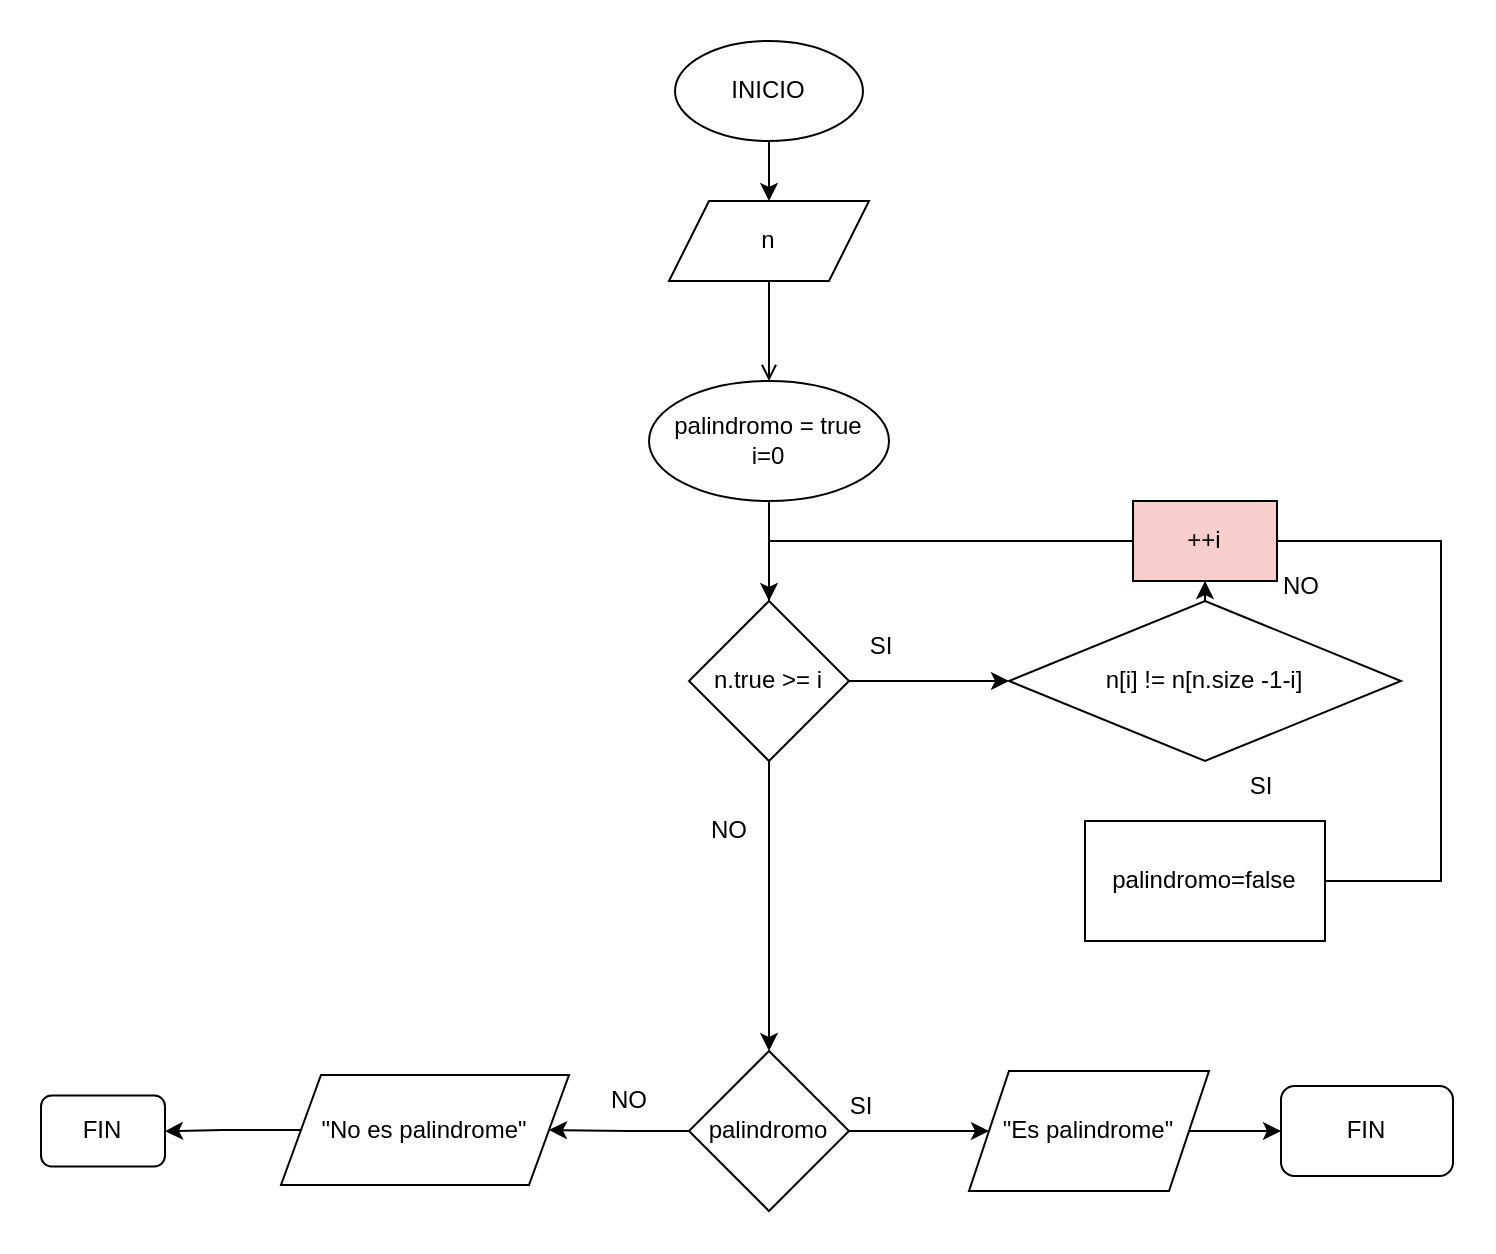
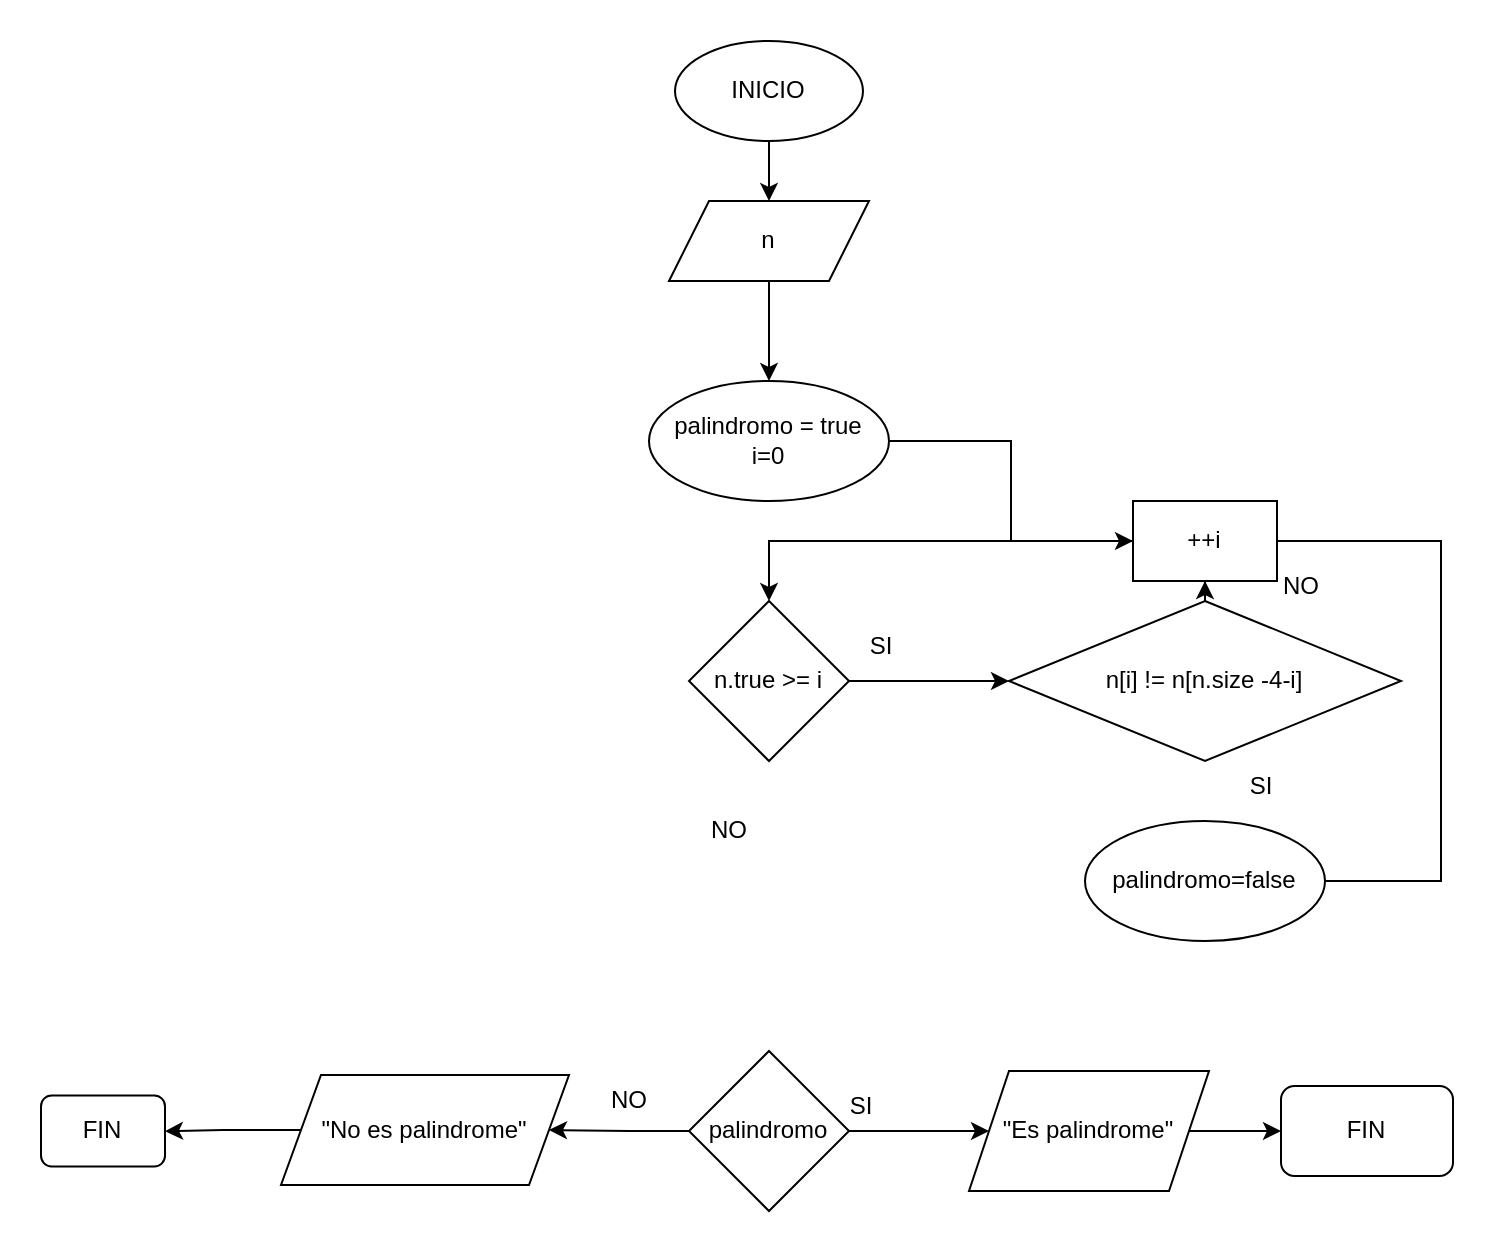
- <mxCell id="4" value="" style="edgeStyle=orthogonalEdgeStyle;rounded=0;orthogonalLoop=1;jettySize=auto;html=1;endArrow=open;" edge="1" parent="1" source="5" target="7"><mxGeometry relative="1" as="geometry" /></mxCell>
+ <mxCell id="4" value="" style="edgeStyle=orthogonalEdgeStyle;rounded=0;orthogonalLoop=1;jettySize=auto;html=1;" edge="1" parent="1" source="5" target="7"><mxGeometry relative="1" as="geometry" /></mxCell>
- <mxCell id="6" value="" style="edgeStyle=orthogonalEdgeStyle;rounded=0;orthogonalLoop=1;jettySize=auto;html=1;" edge="1" parent="1" source="7" target="10"><mxGeometry relative="1" as="geometry" /></mxCell>
+ <mxCell id="6" value="" style="edgeStyle=orthogonalEdgeStyle;rounded=0;orthogonalLoop=1;jettySize=auto;html=1;" edge="1" parent="1" source="7" target="18"><mxGeometry relative="1" as="geometry" /></mxCell>
- <mxCell id="16" value="" style="edgeStyle=orthogonalEdgeStyle;rounded=0;orthogonalLoop=1;jettySize=auto;html=1;exitX=1;exitY=0.5;exitDx=0;exitDy=0;endArrow=none;" edge="1" parent="1" source="17" target="10"><mxGeometry relative="1" as="geometry"><mxPoint x="720" y="270" as="targetPoint" /><Array as="points"><mxPoint x="720" y="440" /><mxPoint x="720" y="270" /><mxPoint x="384" y="270" /></Array></mxGeometry></mxCell>
+ <mxCell id="16" value="" style="edgeStyle=orthogonalEdgeStyle;rounded=0;orthogonalLoop=1;jettySize=auto;html=1;exitX=1;exitY=0.5;exitDx=0;exitDy=0;" edge="1" parent="1" source="17" target="10"><mxGeometry relative="1" as="geometry"><mxPoint x="720" y="270" as="targetPoint" /><Array as="points"><mxPoint x="720" y="440" /><mxPoint x="720" y="270" /><mxPoint x="384" y="270" /></Array></mxGeometry></mxCell>
- <mxCell id="18" value="++i" style="whiteSpace=wrap;html=1;fillColor=#f8cecc;" vertex="1" parent="1"><mxGeometry x="566" y="250" width="72" height="40" as="geometry" /></mxCell>
+ <mxCell id="18" value="++i" style="whiteSpace=wrap;html=1;" vertex="1" parent="1"><mxGeometry x="566" y="250" width="72" height="40" as="geometry" /></mxCell>
- <mxCell id="15" value="n[i] != n[n.size -1-i]" style="rhombus;whiteSpace=wrap;html=1;" vertex="1" parent="1"><mxGeometry x="504" y="300" width="196" height="80" as="geometry" /></mxCell>
+ <mxCell id="15" value="n[i] != n[n.size -4-i]" style="rhombus;whiteSpace=wrap;html=1;" vertex="1" parent="1"><mxGeometry x="504" y="300" width="196" height="80" as="geometry" /></mxCell>
- <mxCell id="17" value="palindromo=false" style="whiteSpace=wrap;html=1;" vertex="1" parent="1"><mxGeometry x="542" y="410" width="120" height="60" as="geometry" /></mxCell>
+ <mxCell id="17" value="palindromo=false" style="ellipse;whiteSpace=wrap;html=1;" vertex="1" parent="1"><mxGeometry x="542" y="410" width="120" height="60" as="geometry" /></mxCell>
- <mxCell id="8" value="" style="edgeStyle=orthogonalEdgeStyle;rounded=0;orthogonalLoop=1;jettySize=auto;html=1;" edge="1" parent="1" source="10" target="13"><mxGeometry relative="1" as="geometry" /></mxCell>
